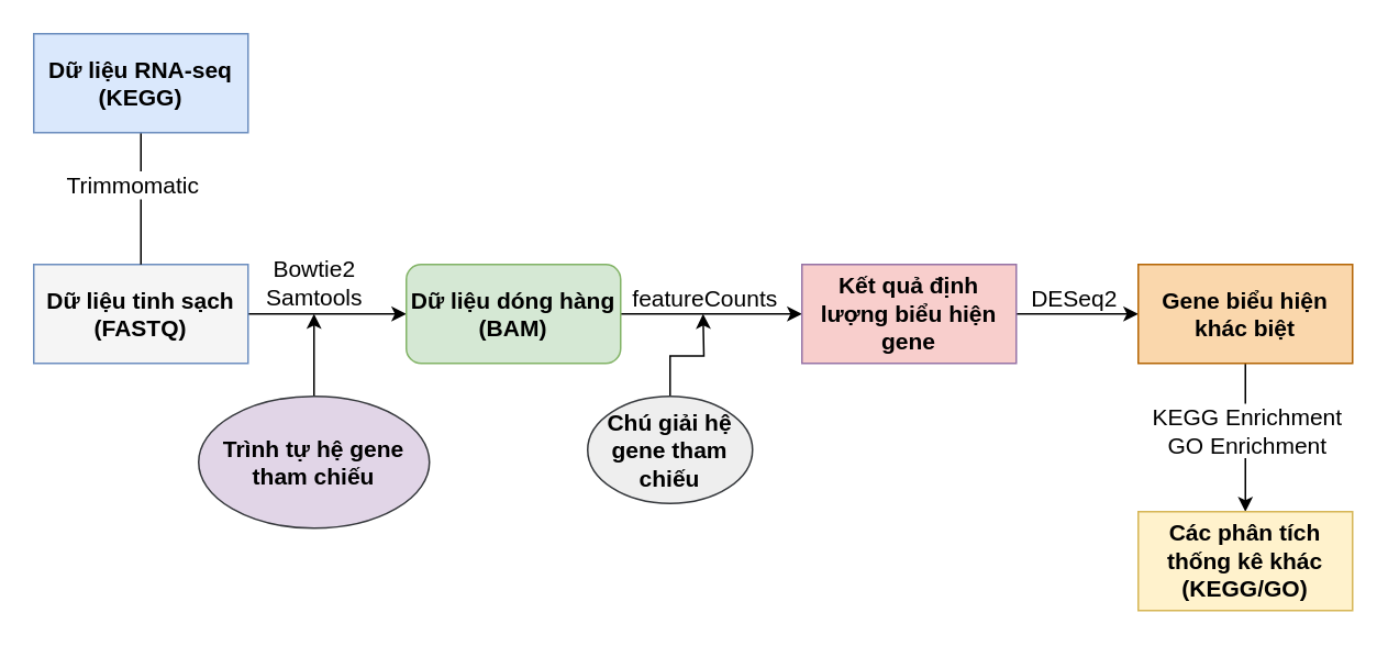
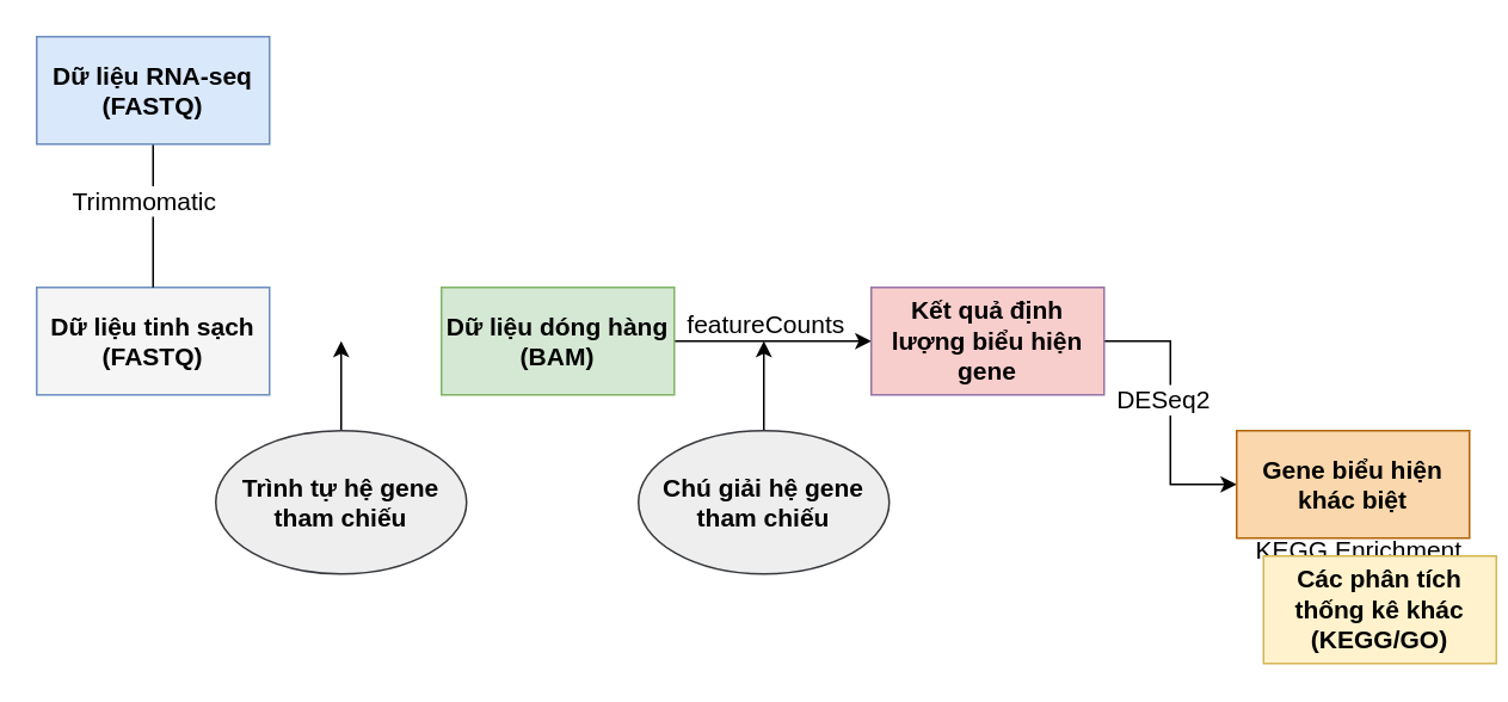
- <mxCell id="21" value="&lt;font style=&quot;font-size: 14px;&quot;&gt;&lt;font style=&quot;&quot;&gt;&lt;b&gt;Dữ liệu RNA-seq (KEGG)&lt;/b&gt;&lt;/font&gt;&lt;/font&gt;" style="rounded=0;whiteSpace=wrap;html=1;strokeColor=#6c8ebf;align=center;verticalAlign=middle;fontFamily=Helvetica;fontSize=12;fillColor=#dae8fc;" vertex="1" parent="1"><mxGeometry x="20" y="20" width="130" height="60" as="geometry" /></mxCell>
+ <mxCell id="21" value="&lt;font style=&quot;font-size: 14px;&quot;&gt;&lt;font style=&quot;&quot;&gt;&lt;b&gt;Dữ liệu RNA-seq (FASTQ)&lt;/b&gt;&lt;/font&gt;&lt;/font&gt;" style="rounded=0;whiteSpace=wrap;html=1;strokeColor=#6c8ebf;align=center;verticalAlign=middle;fontFamily=Helvetica;fontSize=12;fillColor=#dae8fc;" vertex="1" parent="1"><mxGeometry x="20" y="20" width="130" height="60" as="geometry" /></mxCell>
- <mxCell id="4" style="edgeStyle=orthogonalEdgeStyle;rounded=0;orthogonalLoop=1;jettySize=auto;html=1;exitX=1;exitY=0.5;exitDx=0;exitDy=0;entryX=0;entryY=0.5;entryDx=0;entryDy=0;" edge="1" parent="1" source="6" target="9"><mxGeometry relative="1" as="geometry" /></mxCell>
- <mxCell id="5" value="&lt;font style=&quot;font-size: 14px;&quot;&gt;Bowtie2&lt;/font&gt;&lt;div&gt;&lt;font style=&quot;font-size: 14px;&quot;&gt;Samtools&lt;/font&gt;&lt;/div&gt;" style="edgeLabel;html=1;align=center;verticalAlign=middle;resizable=0;points=[];" vertex="1" connectable="0" parent="4"><mxGeometry x="-0.083" y="2" relative="1" as="geometry"><mxPoint x="-5" y="-18" as="offset" /></mxGeometry></mxCell>
- <mxCell id="9" value="&lt;span style=&quot;font-size: 14px;&quot;&gt;&lt;b&gt;Dữ liệu dóng hàng (BAM)&lt;/b&gt;&lt;/span&gt;" style="whiteSpace=wrap;html=1;strokeColor=#82b366;align=center;verticalAlign=middle;fontFamily=Helvetica;fontSize=12;fillColor=#d5e8d4;rounded=1;" vertex="1" parent="1"><mxGeometry x="246" y="160" width="130" height="60" as="geometry" /></mxCell>
+ <mxCell id="9" value="&lt;span style=&quot;font-size: 14px;&quot;&gt;&lt;b&gt;Dữ liệu dóng hàng (BAM)&lt;/b&gt;&lt;/span&gt;" style="rounded=0;whiteSpace=wrap;html=1;strokeColor=#82b366;align=center;verticalAlign=middle;fontFamily=Helvetica;fontSize=12;fillColor=#d5e8d4;" vertex="1" parent="1"><mxGeometry x="246" y="160" width="130" height="60" as="geometry" /></mxCell>
- <mxCell id="17" value="&lt;span style=&quot;font-size: 14px;&quot;&gt;&lt;b&gt;Gene biểu hiện khác biệt&lt;/b&gt;&lt;/span&gt;" style="rounded=0;whiteSpace=wrap;html=1;strokeColor=#b46504;align=center;verticalAlign=middle;fontFamily=Helvetica;fontSize=12;fillColor=#fad7ac;" vertex="1" parent="1"><mxGeometry x="690" y="160" width="130" height="60" as="geometry" /></mxCell>
+ <mxCell id="17" value="&lt;span style=&quot;font-size: 14px;&quot;&gt;&lt;b&gt;Gene biểu hiện khác biệt&lt;/b&gt;&lt;/span&gt;" style="rounded=0;whiteSpace=wrap;html=1;strokeColor=#b46504;align=center;verticalAlign=middle;fontFamily=Helvetica;fontSize=12;fillColor=#fad7ac;" vertex="1" parent="1"><mxGeometry x="690" y="240" width="130" height="60" as="geometry" /></mxCell>
- <mxCell id="14" value="&lt;font style=&quot;font-size: 14px;&quot;&gt;&lt;b&gt;Chú giải hệ gene tham chiếu&lt;/b&gt;&lt;/font&gt;" style="ellipse;whiteSpace=wrap;html=1;fillColor=#eeeeee;strokeColor=#36393d;" vertex="1" parent="1"><mxGeometry x="356" y="240" width="100" height="65" as="geometry" /></mxCell>
+ <mxCell id="14" value="&lt;font style=&quot;font-size: 14px;&quot;&gt;&lt;b&gt;Chú giải hệ gene tham chiếu&lt;/b&gt;&lt;/font&gt;" style="ellipse;whiteSpace=wrap;html=1;fillColor=#eeeeee;strokeColor=#36393d;" vertex="1" parent="1"><mxGeometry x="356" y="240" width="140" height="80" as="geometry" /></mxCell>
- <mxCell id="3" value="&lt;font style=&quot;font-size: 14px;&quot;&gt;&lt;b&gt;Trình tự hệ gene tham chiếu&lt;/b&gt;&lt;/font&gt;" style="ellipse;whiteSpace=wrap;html=1;fillColor=#e1d5e7;strokeColor=#36393d;" vertex="1" parent="1"><mxGeometry x="120" y="240" width="140" height="80" as="geometry" /></mxCell>
+ <mxCell id="3" value="&lt;font style=&quot;font-size: 14px;&quot;&gt;&lt;b&gt;Trình tự hệ gene tham chiếu&lt;/b&gt;&lt;/font&gt;" style="ellipse;whiteSpace=wrap;html=1;fillColor=#eeeeee;strokeColor=#36393d;" vertex="1" parent="1"><mxGeometry x="120" y="240" width="140" height="80" as="geometry" /></mxCell>
- <mxCell id="18" value="&lt;span style=&quot;font-size: 14px;&quot;&gt;&lt;b&gt;Các phân tích thống kê khác (KEGG/GO)&lt;/b&gt;&lt;/span&gt;" style="rounded=0;whiteSpace=wrap;html=1;strokeColor=#d6b656;align=center;verticalAlign=middle;fontFamily=Helvetica;fontSize=12;fillColor=#fff2cc;" vertex="1" parent="1"><mxGeometry x="690" y="310" width="130" height="60" as="geometry" /></mxCell>
+ <mxCell id="18" value="&lt;span style=&quot;font-size: 14px;&quot;&gt;&lt;b&gt;Các phân tích thống kê khác (KEGG/GO)&lt;/b&gt;&lt;/span&gt;" style="rounded=0;whiteSpace=wrap;html=1;strokeColor=#d6b656;align=center;verticalAlign=middle;fontFamily=Helvetica;fontSize=12;fillColor=#fff2cc;" vertex="1" parent="1"><mxGeometry x="705" y="310" width="130" height="60" as="geometry" /></mxCell>
